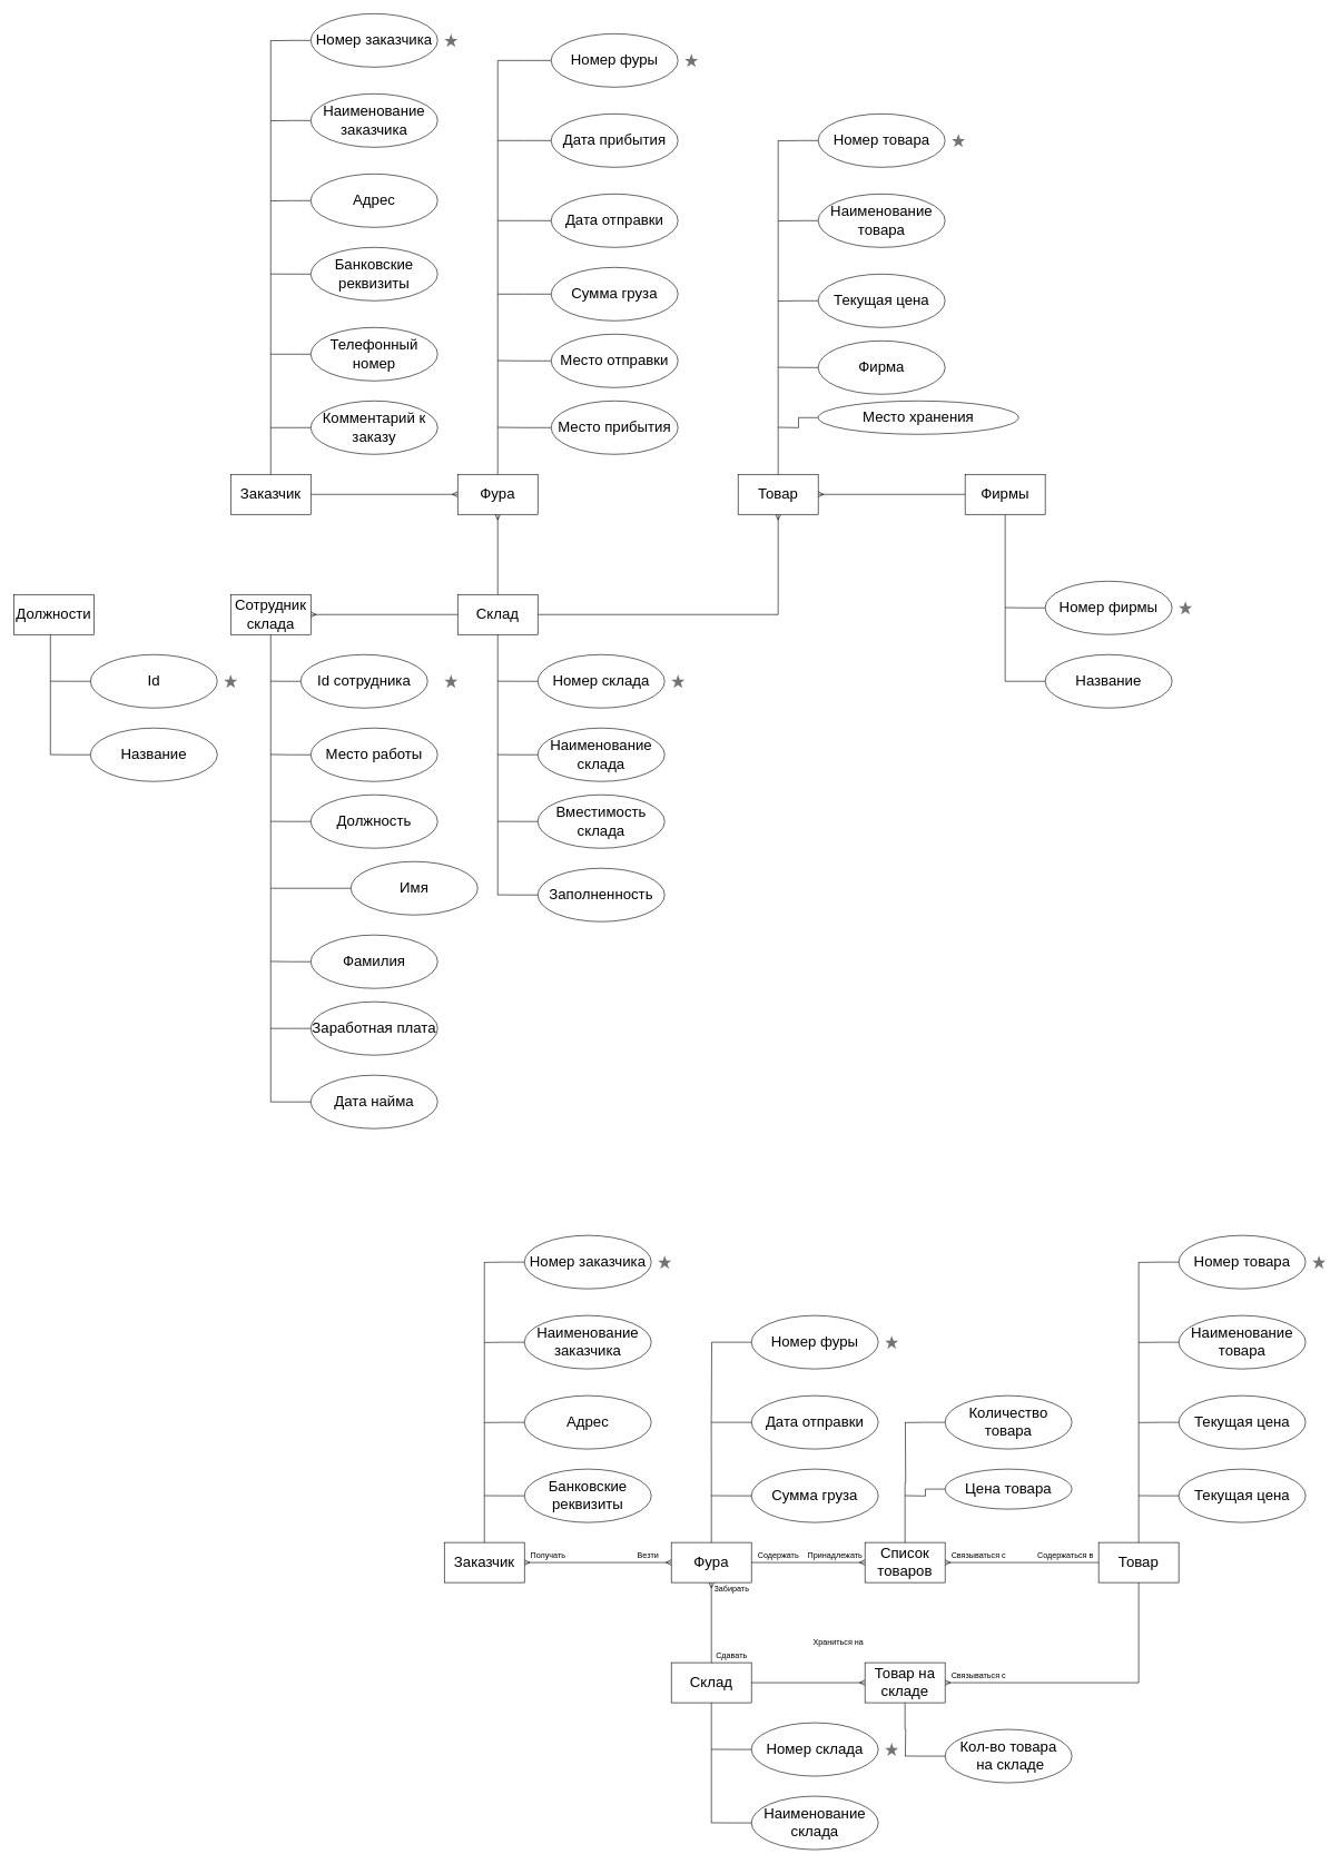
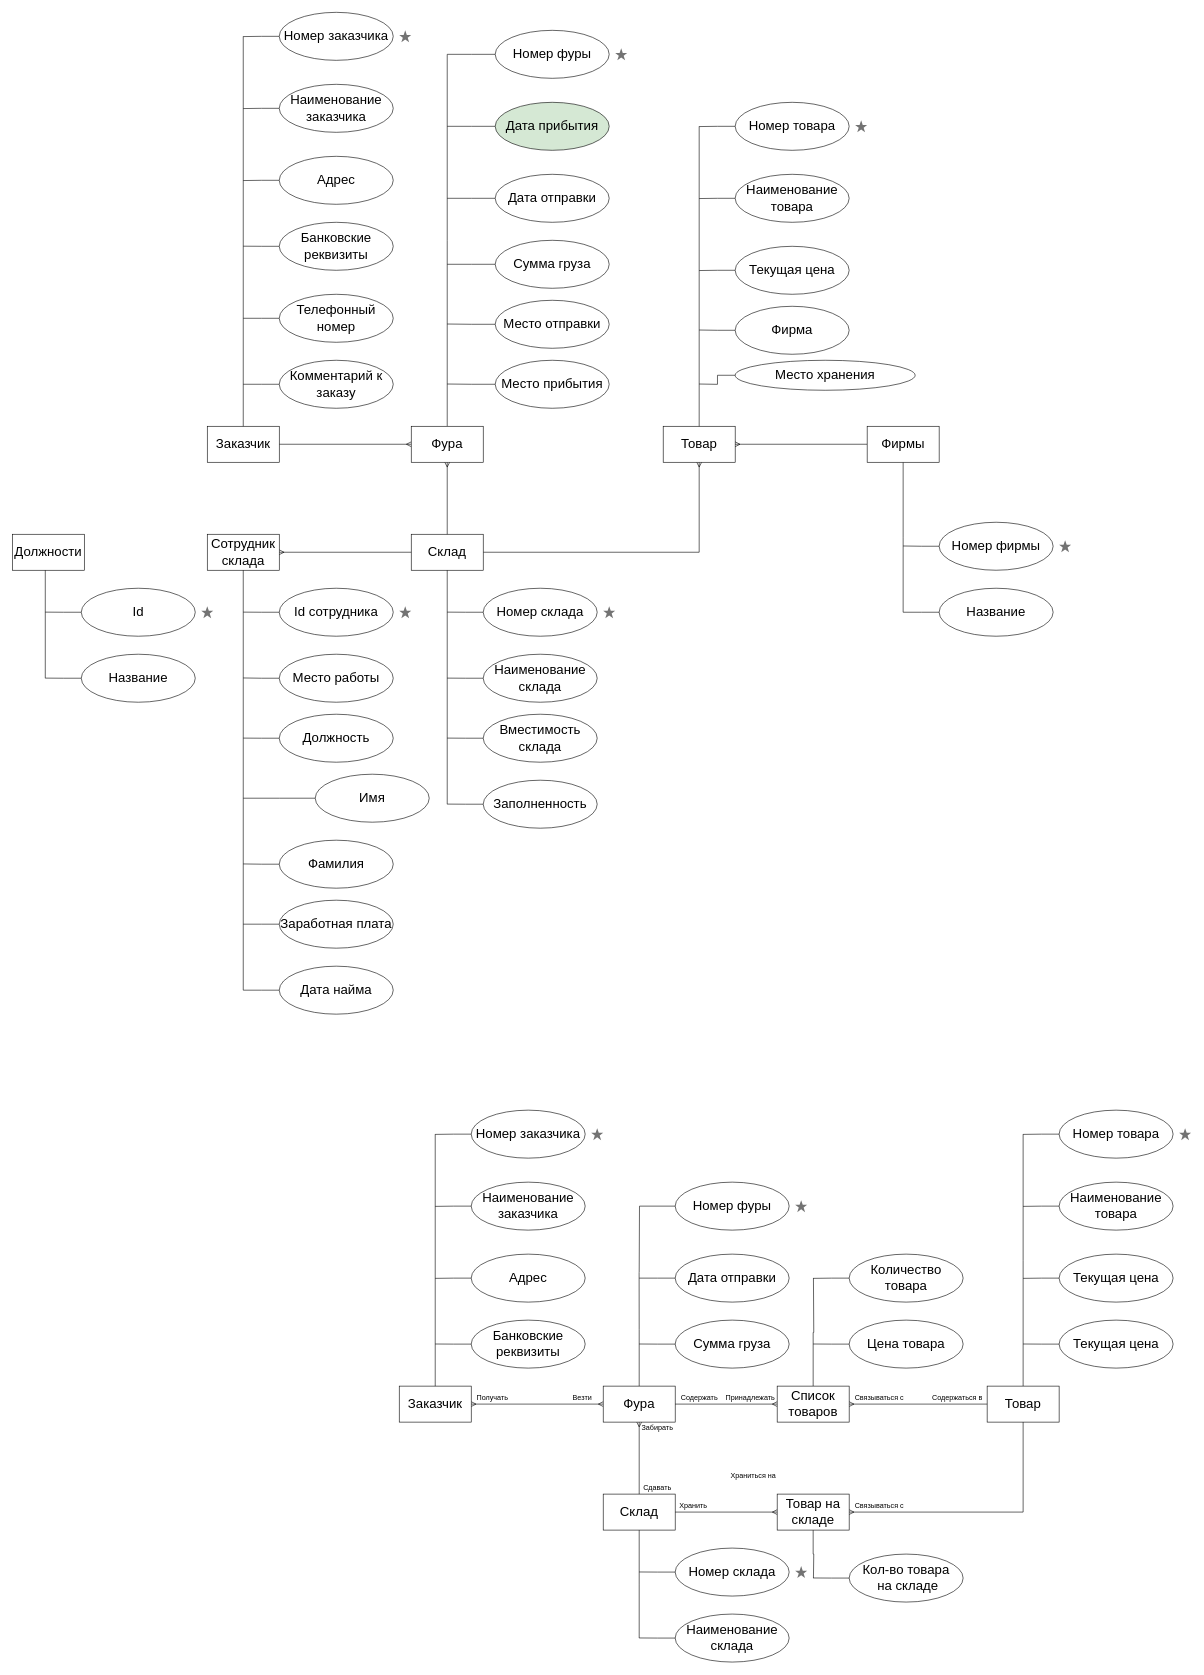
- <mxCell id="87" value="&lt;span style=&quot;font-size: 22px&quot;&gt;Дата прибытия&lt;/span&gt;" style="ellipse;whiteSpace=wrap;html=1;" parent="1" vertex="1"><mxGeometry x="825" y="170" width="190" height="80" as="geometry" /></mxCell>
+ <mxCell id="87" value="&lt;span style=&quot;font-size: 22px&quot;&gt;Дата прибытия&lt;/span&gt;" style="ellipse;whiteSpace=wrap;html=1;fillColor=#d5e8d4;" parent="1" vertex="1"><mxGeometry x="825" y="170" width="190" height="80" as="geometry" /></mxCell>
- <mxCell id="120" value="&lt;span style=&quot;font-size: 22px&quot;&gt;Id сотрудника&lt;/span&gt;" style="ellipse;whiteSpace=wrap;html=1;" parent="1" vertex="1"><mxGeometry x="450" y="980" width="190" height="80" as="geometry" /></mxCell>
+ <mxCell id="120" value="&lt;span style=&quot;font-size: 22px&quot;&gt;Id сотрудника&lt;/span&gt;" style="ellipse;whiteSpace=wrap;html=1;" parent="1" vertex="1"><mxGeometry x="465" y="980" width="190" height="80" as="geometry" /></mxCell>
- <mxCell id="48" value="&lt;font style=&quot;font-size: 22px&quot;&gt;Цена товара&lt;/font&gt;" style="ellipse;whiteSpace=wrap;html=1;" parent="1" vertex="1"><mxGeometry x="1415" y="2200" width="190" height="60" as="geometry" /></mxCell>
+ <mxCell id="48" value="&lt;font style=&quot;font-size: 22px&quot;&gt;Цена товара&lt;/font&gt;" style="ellipse;whiteSpace=wrap;html=1;" parent="1" vertex="1"><mxGeometry x="1415" y="2200" width="190" height="80" as="geometry" /></mxCell>
+ <mxCell id="27" value="Хранить" style="text;html=1;align=center;verticalAlign=middle;resizable=0;points=[];autosize=1;" parent="1" vertex="1"><mxGeometry x="1125" y="2500" width="60" height="20" as="geometry" /></mxCell>
